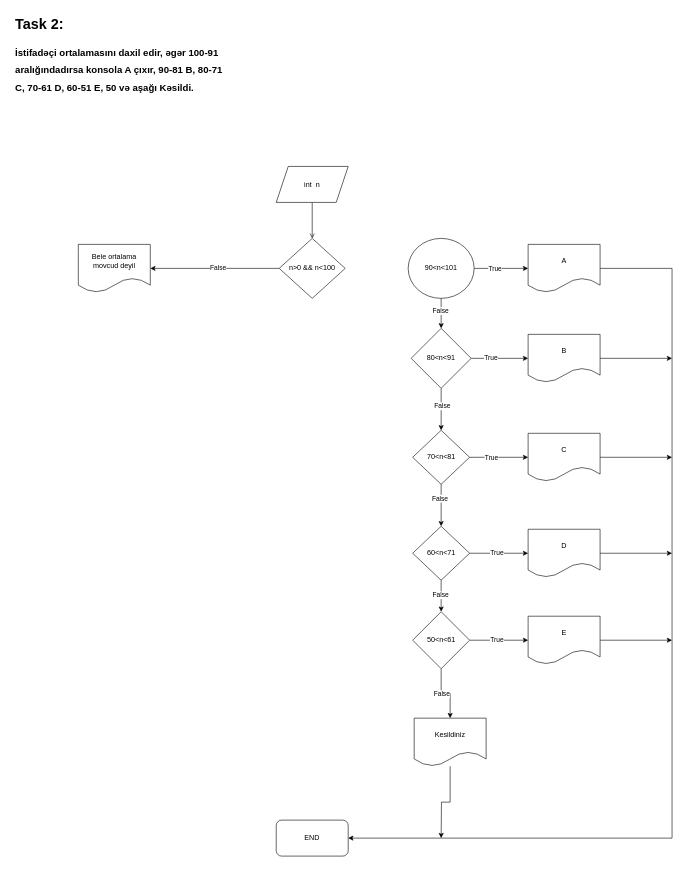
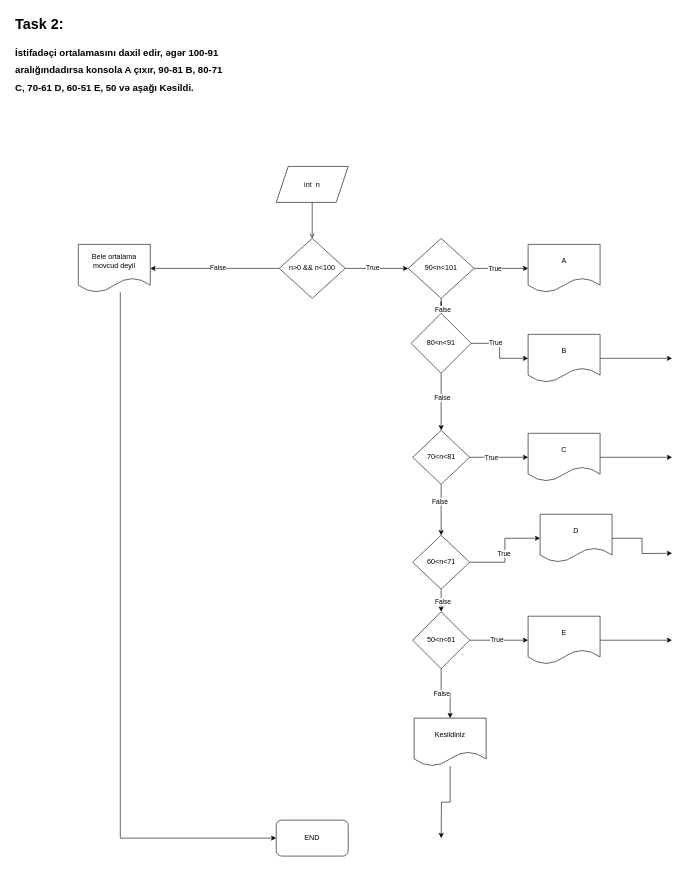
+ <mxCell id="7" style="edgeStyle=orthogonalEdgeStyle;rounded=0;orthogonalLoop=1;jettySize=auto;html=1;entryX=0;entryY=0.5;entryDx=0;entryDy=0;" parent="1" source="9" target="16" edge="1"><mxGeometry relative="1" as="geometry" /></mxCell>
+ <mxCell id="8" value="True" style="edgeLabel;html=1;align=center;verticalAlign=middle;resizable=0;points=[];" parent="7" vertex="1" connectable="0"><mxGeometry x="-0.147" y="1" relative="1" as="geometry"><mxPoint as="offset" /></mxGeometry></mxCell>
- <mxCell id="16" value="90&amp;lt;n&amp;lt;101" style="ellipse;whiteSpace=wrap;html=1;" parent="1" vertex="1"><mxGeometry x="680" y="397" width="110" height="100" as="geometry" /></mxCell>
+ <mxCell id="16" value="90&amp;lt;n&amp;lt;101" style="rhombus;whiteSpace=wrap;html=1;" parent="1" vertex="1"><mxGeometry x="680" y="397" width="110" height="100" as="geometry" /></mxCell>
- <mxCell id="17" style="edgeStyle=orthogonalEdgeStyle;rounded=0;orthogonalLoop=1;jettySize=auto;html=1;entryX=1;entryY=0.5;entryDx=0;entryDy=0;" parent="1" source="18" target="49" edge="1"><mxGeometry relative="1" as="geometry"><Array as="points"><mxPoint x="1120" y="447" /><mxPoint x="1120" y="1397" /></Array></mxGeometry></mxCell>
- <mxCell id="23" value="80&amp;lt;n&amp;lt;91" style="rhombus;whiteSpace=wrap;html=1;" parent="1" vertex="1"><mxGeometry x="685" y="547" width="100" height="100" as="geometry" /></mxCell>
+ <mxCell id="23" value="80&amp;lt;n&amp;lt;91" style="rhombus;whiteSpace=wrap;html=1;" parent="1" vertex="1"><mxGeometry x="685" y="522" width="100" height="100" as="geometry" /></mxCell>
- <mxCell id="37" value="60&amp;lt;n&amp;lt;71" style="rhombus;whiteSpace=wrap;html=1;" parent="1" vertex="1"><mxGeometry x="687.5" y="877" width="95" height="90" as="geometry" /></mxCell>
+ <mxCell id="37" value="60&amp;lt;n&amp;lt;71" style="rhombus;whiteSpace=wrap;html=1;" parent="1" vertex="1"><mxGeometry x="687.5" y="892" width="95" height="90" as="geometry" /></mxCell>
- <mxCell id="39" value="D" style="shape=document;whiteSpace=wrap;html=1;boundedLbl=1;" parent="1" vertex="1"><mxGeometry x="880" y="882" width="120" height="80" as="geometry" /></mxCell>
+ <mxCell id="39" value="D" style="shape=document;whiteSpace=wrap;html=1;boundedLbl=1;" parent="1" vertex="1"><mxGeometry x="900" y="857" width="120" height="80" as="geometry" /></mxCell>
+ <mxCell id="10" style="edgeStyle=orthogonalEdgeStyle;rounded=0;orthogonalLoop=1;jettySize=auto;html=1;entryX=0;entryY=0.5;entryDx=0;entryDy=0;" parent="1" source="11" target="49" edge="1"><mxGeometry relative="1" as="geometry"><Array as="points"><mxPoint x="200" y="1397" /></Array></mxGeometry></mxCell>
